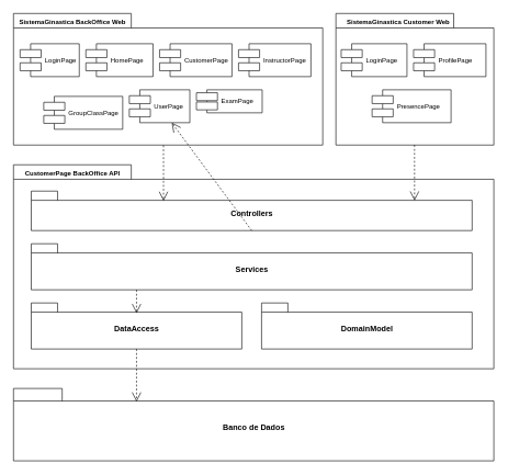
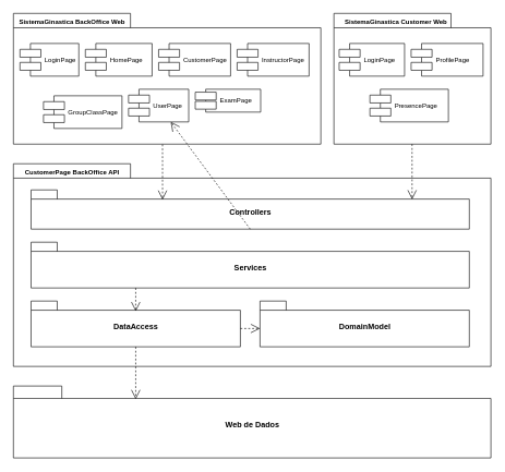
+ <mxCell id="26" value="" style="endArrow=open;endSize=12;dashed=1;html=1;fontSize=9;exitX=0;exitY=0;exitDx=320;exitDy=42;exitPerimeter=0;entryX=0;entryY=0;entryDx=0;entryDy=42;entryPerimeter=0;" edge="1" parent="1" source="19" target="20"><mxGeometry width="160" relative="1" as="geometry"><mxPoint x="217" y="450" as="sourcePoint" /><mxPoint x="217" y="485.61" as="targetPoint" /></mxGeometry></mxCell>
- <mxCell id="21" value="Banco de Dados" style="shape=folder;fontStyle=1;spacingTop=10;tabWidth=74;tabHeight=19;tabPosition=left;html=1;" vertex="1" parent="1"><mxGeometry x="20" y="590" width="730" height="110" as="geometry" /></mxCell>
+ <mxCell id="21" value="Web de Dados" style="shape=folder;fontStyle=1;spacingTop=10;tabWidth=74;tabHeight=19;tabPosition=left;html=1;" vertex="1" parent="1"><mxGeometry x="20" y="590" width="730" height="110" as="geometry" /></mxCell>
